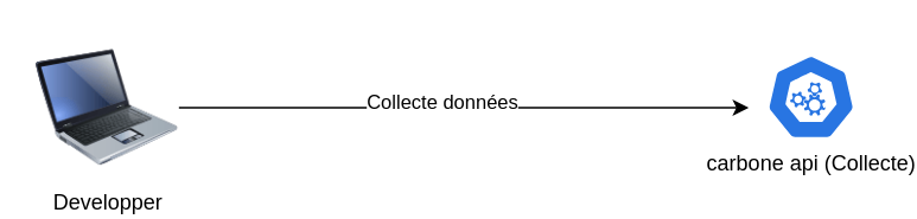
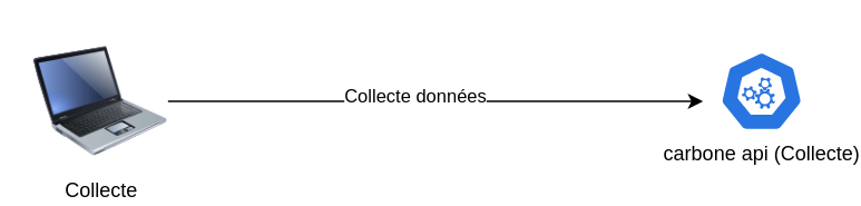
- <mxCell id="5" value="Developper" style="image;html=1;image=img/lib/clip_art/computers/Laptop_128x128.png" vertex="1" parent="1"><mxGeometry x="20" y="20" width="80" height="80" as="geometry" /></mxCell>
+ <mxCell id="5" value="Collecte" style="image;html=1;image=img/lib/clip_art/computers/Laptop_128x128.png" vertex="1" parent="1"><mxGeometry x="20" y="20" width="80" height="80" as="geometry" /></mxCell>
